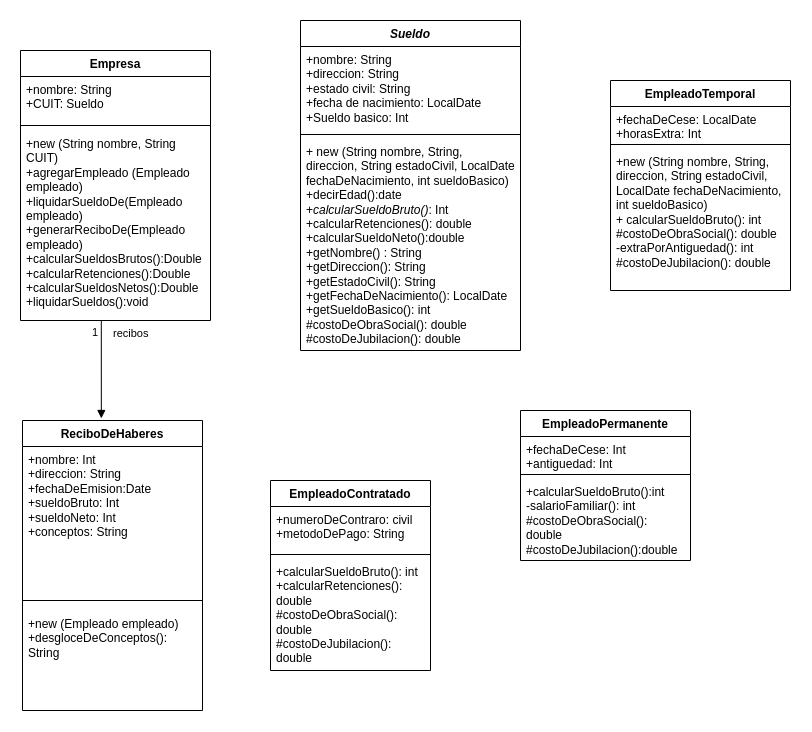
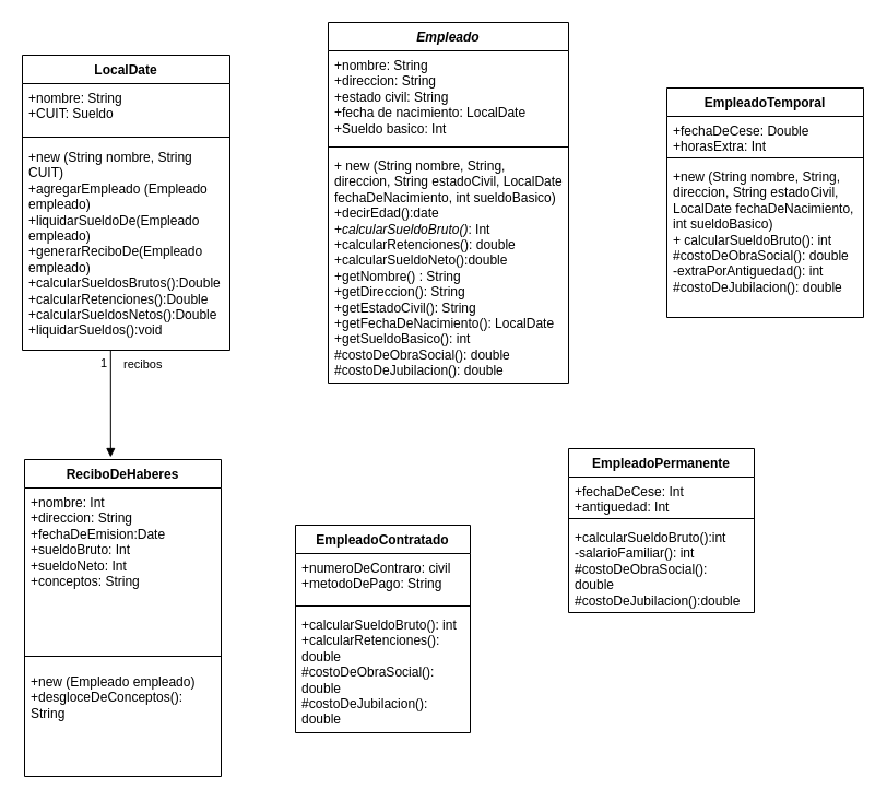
- <mxCell id="6" value="&lt;i&gt;Sueldo&lt;/i&gt;&lt;div&gt;&lt;br&gt;&lt;/div&gt;" style="swimlane;fontStyle=1;align=center;verticalAlign=top;childLayout=stackLayout;horizontal=1;startSize=26;horizontalStack=0;resizeParent=1;resizeParentMax=0;resizeLast=0;collapsible=1;marginBottom=0;whiteSpace=wrap;html=1;" parent="1" vertex="1"><mxGeometry x="300" y="20" width="220" height="330" as="geometry" /></mxCell>
+ <mxCell id="6" value="&lt;i&gt;Empleado&lt;/i&gt;&lt;div&gt;&lt;br&gt;&lt;/div&gt;" style="swimlane;fontStyle=1;align=center;verticalAlign=top;childLayout=stackLayout;horizontal=1;startSize=26;horizontalStack=0;resizeParent=1;resizeParentMax=0;resizeLast=0;collapsible=1;marginBottom=0;whiteSpace=wrap;html=1;" parent="1" vertex="1"><mxGeometry x="300" y="20" width="220" height="330" as="geometry" /></mxCell>
- <mxCell id="2" value="Empresa" style="swimlane;fontStyle=1;align=center;verticalAlign=top;childLayout=stackLayout;horizontal=1;startSize=26;horizontalStack=0;resizeParent=1;resizeParentMax=0;resizeLast=0;collapsible=1;marginBottom=0;whiteSpace=wrap;html=1;" parent="1" vertex="1"><mxGeometry x="20" y="50" width="190" height="270" as="geometry" /></mxCell>
+ <mxCell id="2" value="LocalDate" style="swimlane;fontStyle=1;align=center;verticalAlign=top;childLayout=stackLayout;horizontal=1;startSize=26;horizontalStack=0;resizeParent=1;resizeParentMax=0;resizeLast=0;collapsible=1;marginBottom=0;whiteSpace=wrap;html=1;" parent="1" vertex="1"><mxGeometry x="20" y="50" width="190" height="270" as="geometry" /></mxCell>
- <mxCell id="11" value="+fechaDeCese: LocalDate&lt;div&gt;+horasExtra: Int&lt;/div&gt;" style="text;strokeColor=none;fillColor=none;align=left;verticalAlign=top;spacingLeft=4;spacingRight=4;overflow=hidden;rotatable=0;points=[[0,0.5],[1,0.5]];portConstraint=eastwest;whiteSpace=wrap;html=1;" parent="10" vertex="1"><mxGeometry y="26" width="180" height="34" as="geometry" /></mxCell>
+ <mxCell id="11" value="+fechaDeCese: Double&lt;div&gt;+horasExtra: Int&lt;/div&gt;" style="text;strokeColor=none;fillColor=none;align=left;verticalAlign=top;spacingLeft=4;spacingRight=4;overflow=hidden;rotatable=0;points=[[0,0.5],[1,0.5]];portConstraint=eastwest;whiteSpace=wrap;html=1;" parent="10" vertex="1"><mxGeometry y="26" width="180" height="34" as="geometry" /></mxCell>
